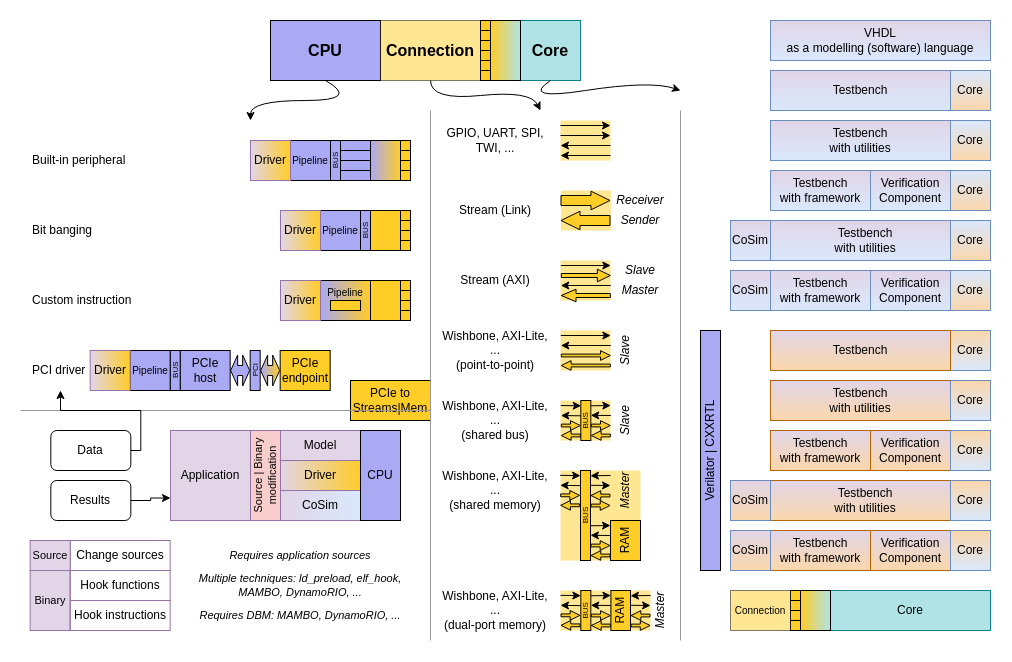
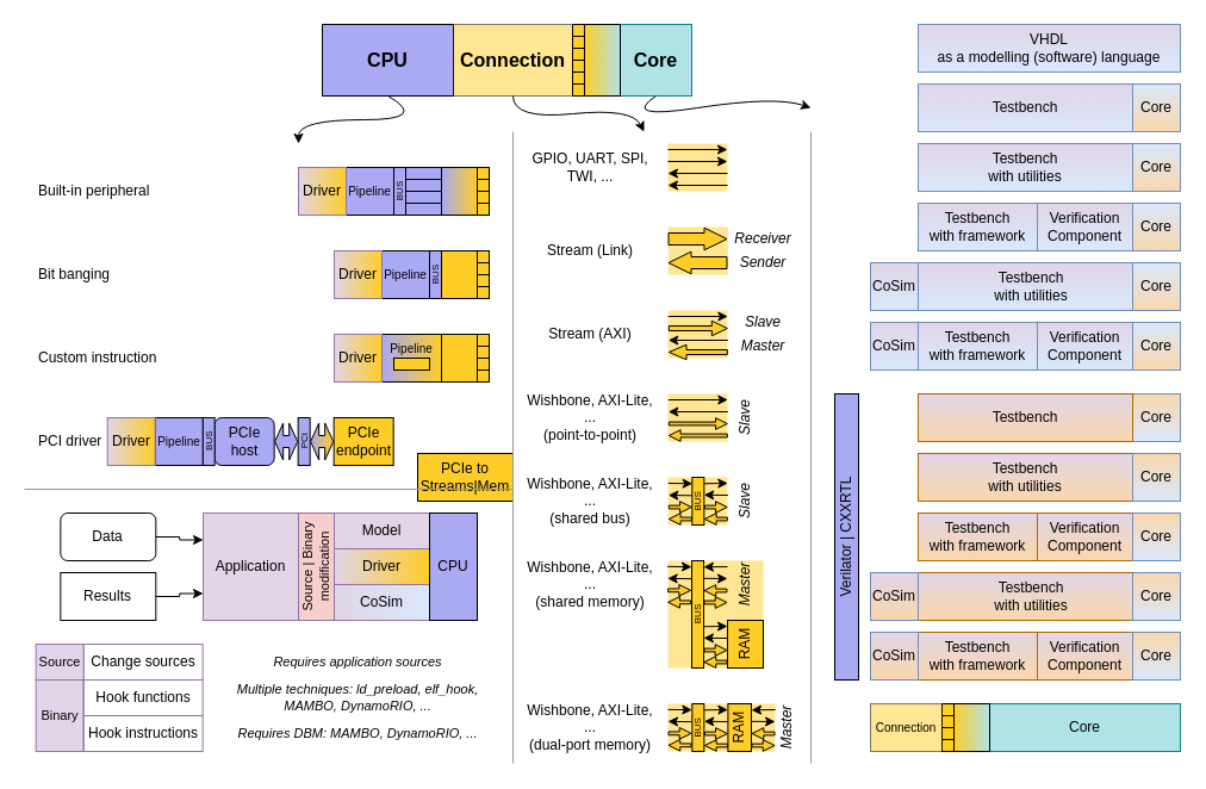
- <mxCell id="81" value="PCIe&lt;br&gt;host" style="rounded=0;whiteSpace=wrap;html=1;gradientDirection=east;horizontal=1;fillColor=#A9A9F4;" parent="1" vertex="1"><mxGeometry x="179.67" y="350" width="50" height="40" as="geometry" /></mxCell>
+ <mxCell id="81" value="PCIe&lt;br&gt;host" style="whiteSpace=wrap;html=1;gradientDirection=east;horizontal=1;fillColor=#A9A9F4;rounded=1;" parent="1" vertex="1"><mxGeometry x="179.67" y="350" width="50" height="40" as="geometry" /></mxCell>
- <mxCell id="183" value="" style="endArrow=classic;html=1;strokeWidth=1;fillColor=#A9A9F4;gradientColor=#FFCD28;fontSize=12;fontColor=#000000;exitX=1;exitY=0.5;exitDx=0;exitDy=0;edgeStyle=orthogonalEdgeStyle;rounded=0;" parent="1" source="181" target="98" edge="1"><mxGeometry width="50" height="50" relative="1" as="geometry"><mxPoint x="20.33" y="510" as="sourcePoint" /><mxPoint x="70.33" y="460" as="targetPoint" /></mxGeometry></mxCell>
+ <mxCell id="183" value="" style="endArrow=classic;html=1;strokeWidth=1;fillColor=#A9A9F4;gradientColor=#FFCD28;fontSize=12;fontColor=#000000;exitX=1;exitY=0.5;exitDx=0;exitDy=0;edgeStyle=orthogonalEdgeStyle;rounded=0;entryX=0;entryY=0.25;entryDx=0;entryDy=0;" parent="1" source="181" target="110" edge="1"><mxGeometry width="50" height="50" relative="1" as="geometry"><mxPoint x="20.33" y="510" as="sourcePoint" /><mxPoint x="70.33" y="460" as="targetPoint" /></mxGeometry></mxCell>
- <mxCell id="182" value="Results" style="rounded=1;whiteSpace=wrap;html=1;fontSize=12;" parent="1" vertex="1"><mxGeometry x="50.33" y="480" width="80" height="40" as="geometry" /></mxCell>
+ <mxCell id="182" value="Results" style="whiteSpace=wrap;html=1;fontSize=12;rounded=0;" parent="1" vertex="1"><mxGeometry x="50.33" y="480" width="80" height="40" as="geometry" /></mxCell>
